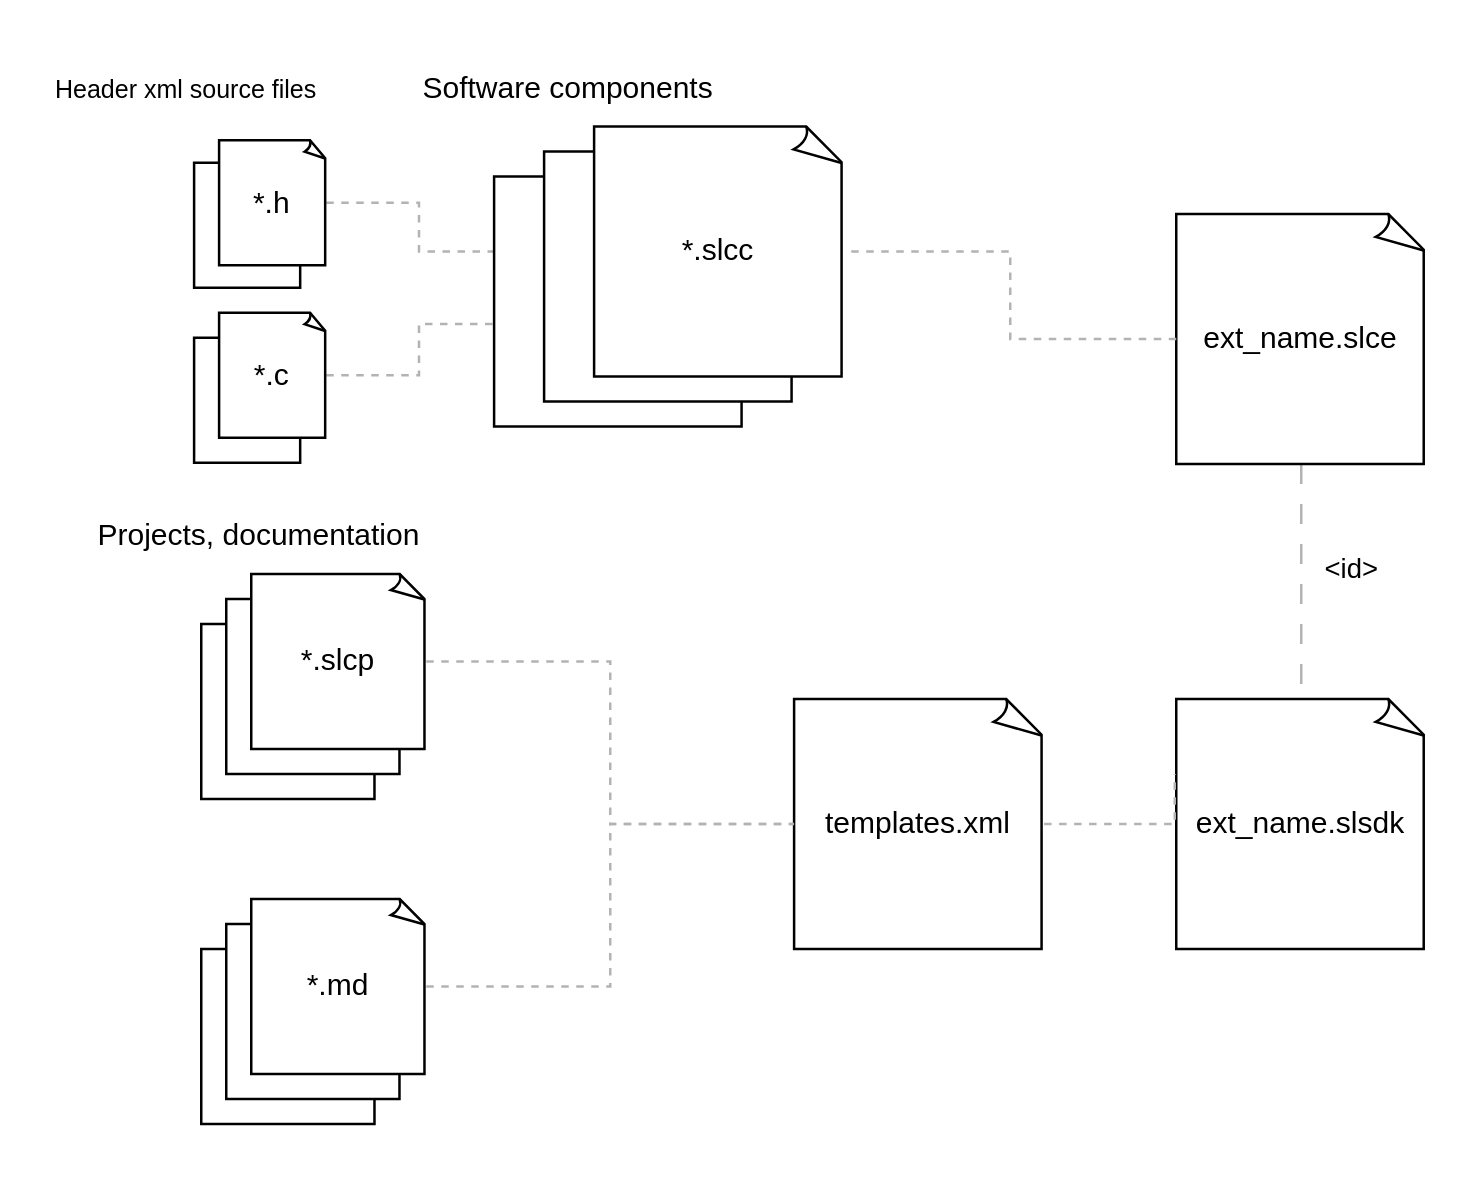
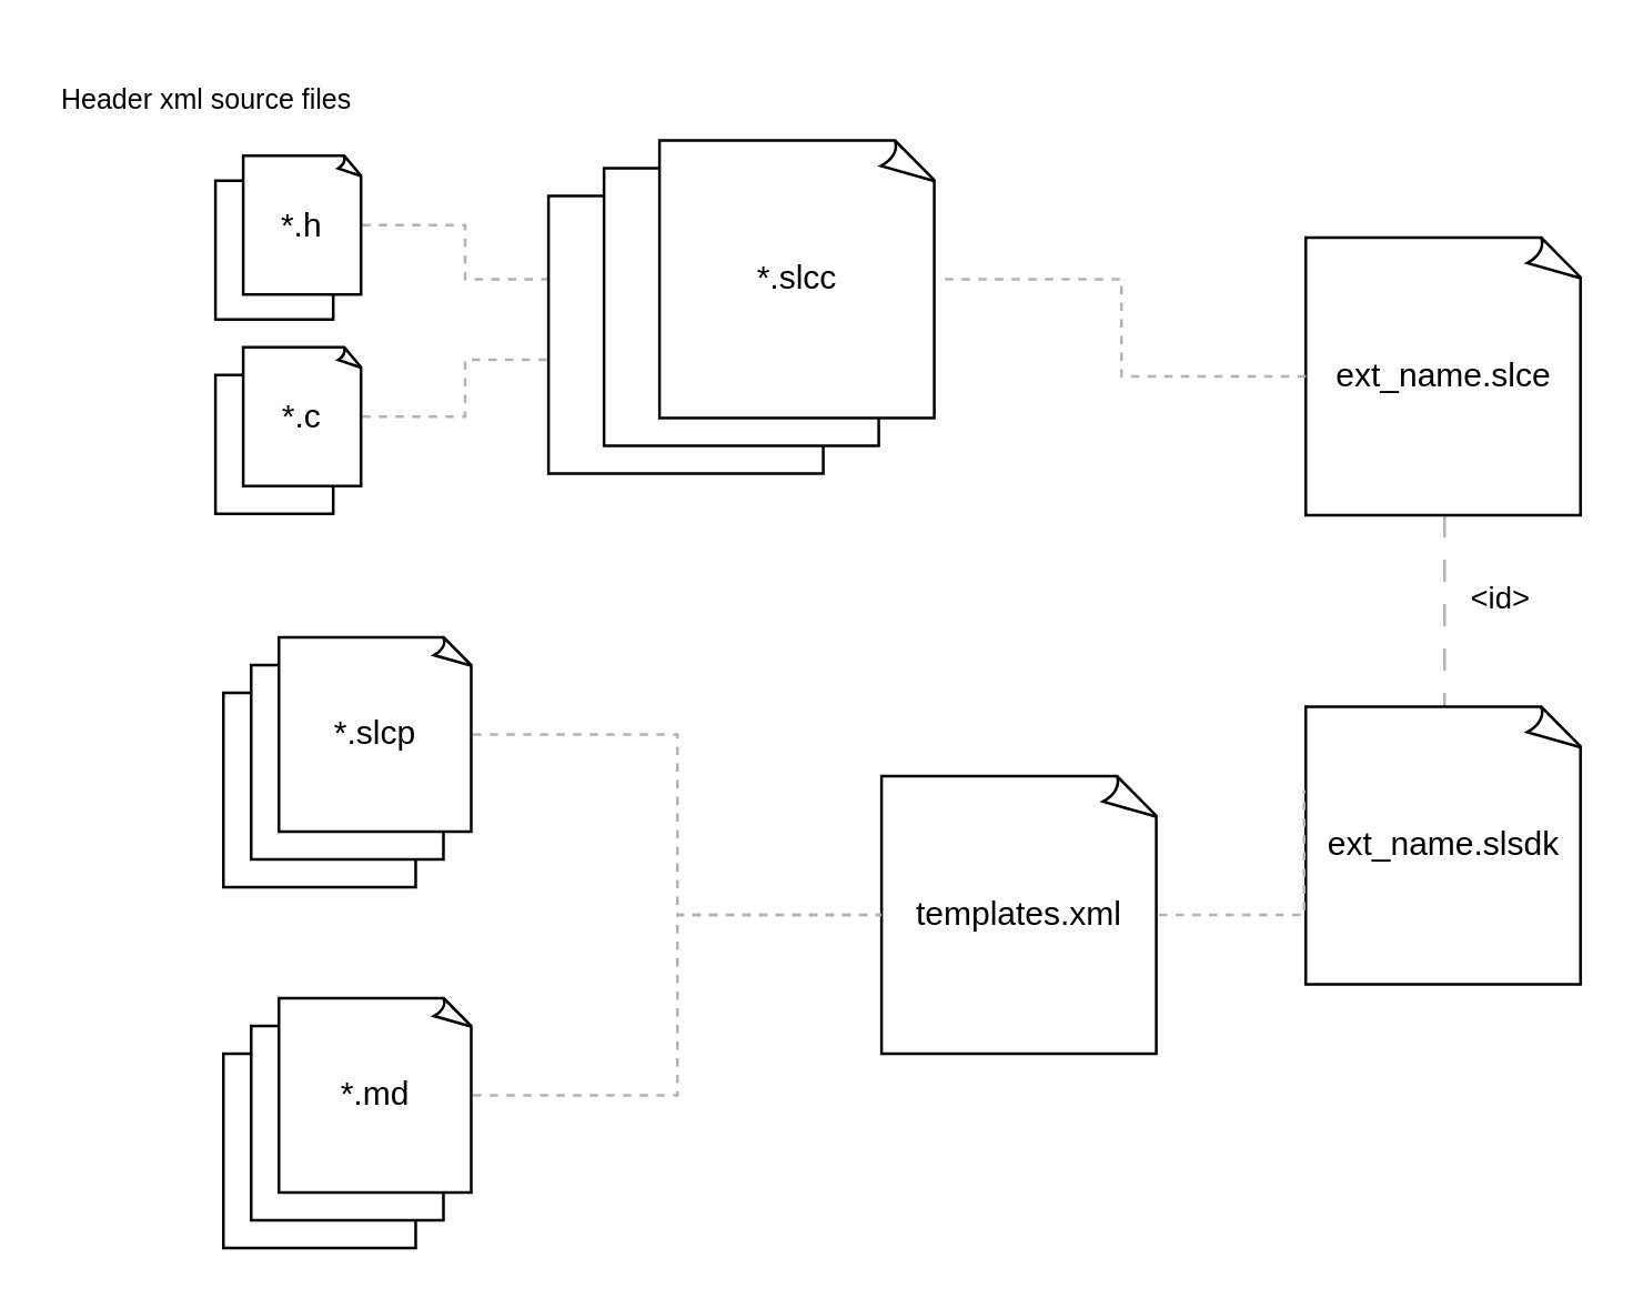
- <mxCell id="23" value="Software components" style="text;html=1;align=left;verticalAlign=middle;whiteSpace=wrap;rounded=0;" parent="1" vertex="1"><mxGeometry x="167.14" y="20" width="180" height="30" as="geometry" /></mxCell>
- <mxCell id="17" value="Projects, documentation" style="text;html=1;align=left;verticalAlign=middle;whiteSpace=wrap;rounded=0;" parent="1" vertex="1"><mxGeometry x="37.14" y="199" width="180" height="30" as="geometry" /></mxCell>
- <mxCell id="13" value="ext_name.slsdk" style="whiteSpace=wrap;html=1;shape=mxgraph.basic.document" parent="1" vertex="1"><mxGeometry x="470" y="279" width="100" height="100" as="geometry" /></mxCell>
+ <mxCell id="13" value="ext_name.slsdk" style="whiteSpace=wrap;html=1;shape=mxgraph.basic.document" parent="1" vertex="1"><mxGeometry x="470" y="254" width="100" height="100" as="geometry" /></mxCell>
